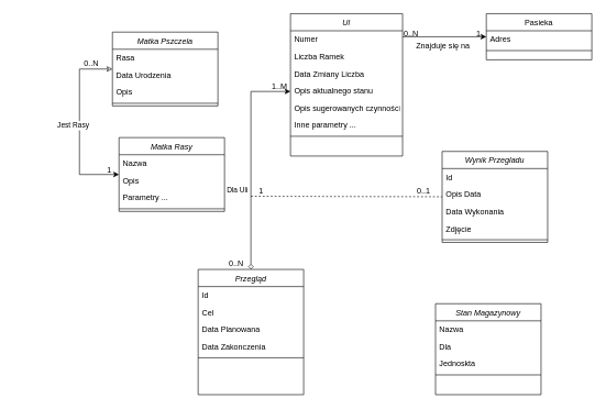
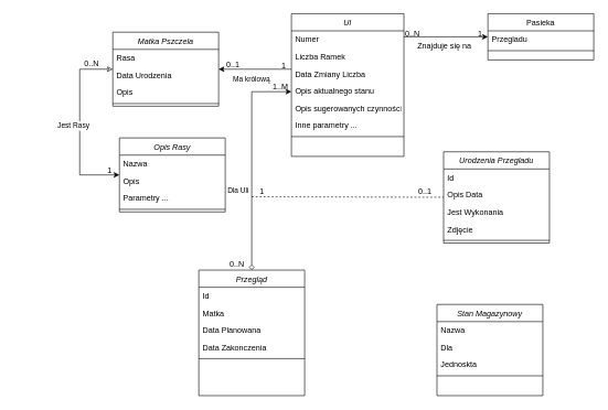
- <mxCell id="11" value="Adres" style="text;align=left;verticalAlign=top;spacingLeft=4;spacingRight=4;overflow=hidden;rotatable=0;points=[[0,0.5],[1,0.5]];portConstraint=eastwest;" parent="10" vertex="1"><mxGeometry y="26" width="160" height="26" as="geometry" /></mxCell>
+ <mxCell id="11" value="Przegladu" style="text;align=left;verticalAlign=top;spacingLeft=4;spacingRight=4;overflow=hidden;rotatable=0;points=[[0,0.5],[1,0.5]];portConstraint=eastwest;" parent="10" vertex="1"><mxGeometry y="26" width="160" height="26" as="geometry" /></mxCell>
+ <mxCell id="34" value="Ma królową" style="endArrow=none;shadow=0;strokeWidth=1;rounded=0;endFill=0;edgeStyle=elbowEdgeStyle;elbow=vertical;startArrow=classic;startFill=1;" parent="1" source="17" target="2" edge="1"><mxGeometry x="-0.091" y="-14" relative="1" as="geometry"><mxPoint x="200" y="88.992" as="sourcePoint" /><mxPoint x="400" y="88.992" as="targetPoint" /><mxPoint as="offset" /><Array as="points"><mxPoint x="170" y="148" /></Array></mxGeometry></mxCell>
+ <mxCell id="35" value="0..1" style="resizable=0;align=left;verticalAlign=bottom;labelBackgroundColor=none;fontSize=12;" parent="34" connectable="0" vertex="1"><mxGeometry x="-1" relative="1" as="geometry"><mxPoint x="10" y="1" as="offset" /></mxGeometry></mxCell>
+ <mxCell id="36" value="1" style="resizable=0;align=right;verticalAlign=bottom;labelBackgroundColor=none;fontSize=12;" parent="34" connectable="0" vertex="1"><mxGeometry x="1" relative="1" as="geometry"><mxPoint x="-7" y="4" as="offset" /></mxGeometry></mxCell>
- <mxCell id="40" value="Matka Rasy" style="swimlane;fontStyle=2;align=center;verticalAlign=top;childLayout=stackLayout;horizontal=1;startSize=26;horizontalStack=0;resizeParent=1;resizeLast=0;collapsible=1;marginBottom=0;rounded=0;shadow=0;strokeWidth=1;" parent="1" vertex="1"><mxGeometry x="180" y="208" width="160" height="112" as="geometry"><mxRectangle x="230" y="140" width="160" height="26" as="alternateBounds" /></mxGeometry></mxCell>
+ <mxCell id="40" value="Opis Rasy" style="swimlane;fontStyle=2;align=center;verticalAlign=top;childLayout=stackLayout;horizontal=1;startSize=26;horizontalStack=0;resizeParent=1;resizeLast=0;collapsible=1;marginBottom=0;rounded=0;shadow=0;strokeWidth=1;" parent="1" vertex="1"><mxGeometry x="180" y="208" width="160" height="112" as="geometry"><mxRectangle x="230" y="140" width="160" height="26" as="alternateBounds" /></mxGeometry></mxCell>
- <mxCell id="22" value="Wynik Przegladu" style="swimlane;fontStyle=2;align=center;verticalAlign=top;childLayout=stackLayout;horizontal=1;startSize=26;horizontalStack=0;resizeParent=1;resizeLast=0;collapsible=1;marginBottom=0;rounded=0;shadow=0;strokeWidth=1;" parent="1" vertex="1"><mxGeometry x="670" y="229" width="160" height="138" as="geometry"><mxRectangle x="230" y="140" width="160" height="26" as="alternateBounds" /></mxGeometry></mxCell>
+ <mxCell id="22" value="Urodzenia Przegladu" style="swimlane;fontStyle=2;align=center;verticalAlign=top;childLayout=stackLayout;horizontal=1;startSize=26;horizontalStack=0;resizeParent=1;resizeLast=0;collapsible=1;marginBottom=0;rounded=0;shadow=0;strokeWidth=1;" parent="1" vertex="1"><mxGeometry x="670" y="229" width="160" height="138" as="geometry"><mxRectangle x="230" y="140" width="160" height="26" as="alternateBounds" /></mxGeometry></mxCell>
- <mxCell id="25" value="Data Wykonania" style="text;strokeColor=none;fillColor=none;align=left;verticalAlign=top;spacingLeft=4;spacingRight=4;overflow=hidden;rotatable=0;points=[[0,0.5],[1,0.5]];portConstraint=eastwest;" parent="22" vertex="1"><mxGeometry y="78" width="160" height="26" as="geometry" /></mxCell>
+ <mxCell id="25" value="Jest Wykonania" style="text;strokeColor=none;fillColor=none;align=left;verticalAlign=top;spacingLeft=4;spacingRight=4;overflow=hidden;rotatable=0;points=[[0,0.5],[1,0.5]];portConstraint=eastwest;" parent="22" vertex="1"><mxGeometry y="78" width="160" height="26" as="geometry" /></mxCell>
- <mxCell id="30" value="Cel" style="text;strokeColor=none;fillColor=none;align=left;verticalAlign=top;spacingLeft=4;spacingRight=4;overflow=hidden;rotatable=0;points=[[0,0.5],[1,0.5]];portConstraint=eastwest;" parent="28" vertex="1"><mxGeometry y="52" width="160" height="26" as="geometry" /></mxCell>
+ <mxCell id="30" value="Matka" style="text;strokeColor=none;fillColor=none;align=left;verticalAlign=top;spacingLeft=4;spacingRight=4;overflow=hidden;rotatable=0;points=[[0,0.5],[1,0.5]];portConstraint=eastwest;" parent="28" vertex="1"><mxGeometry y="52" width="160" height="26" as="geometry" /></mxCell>
